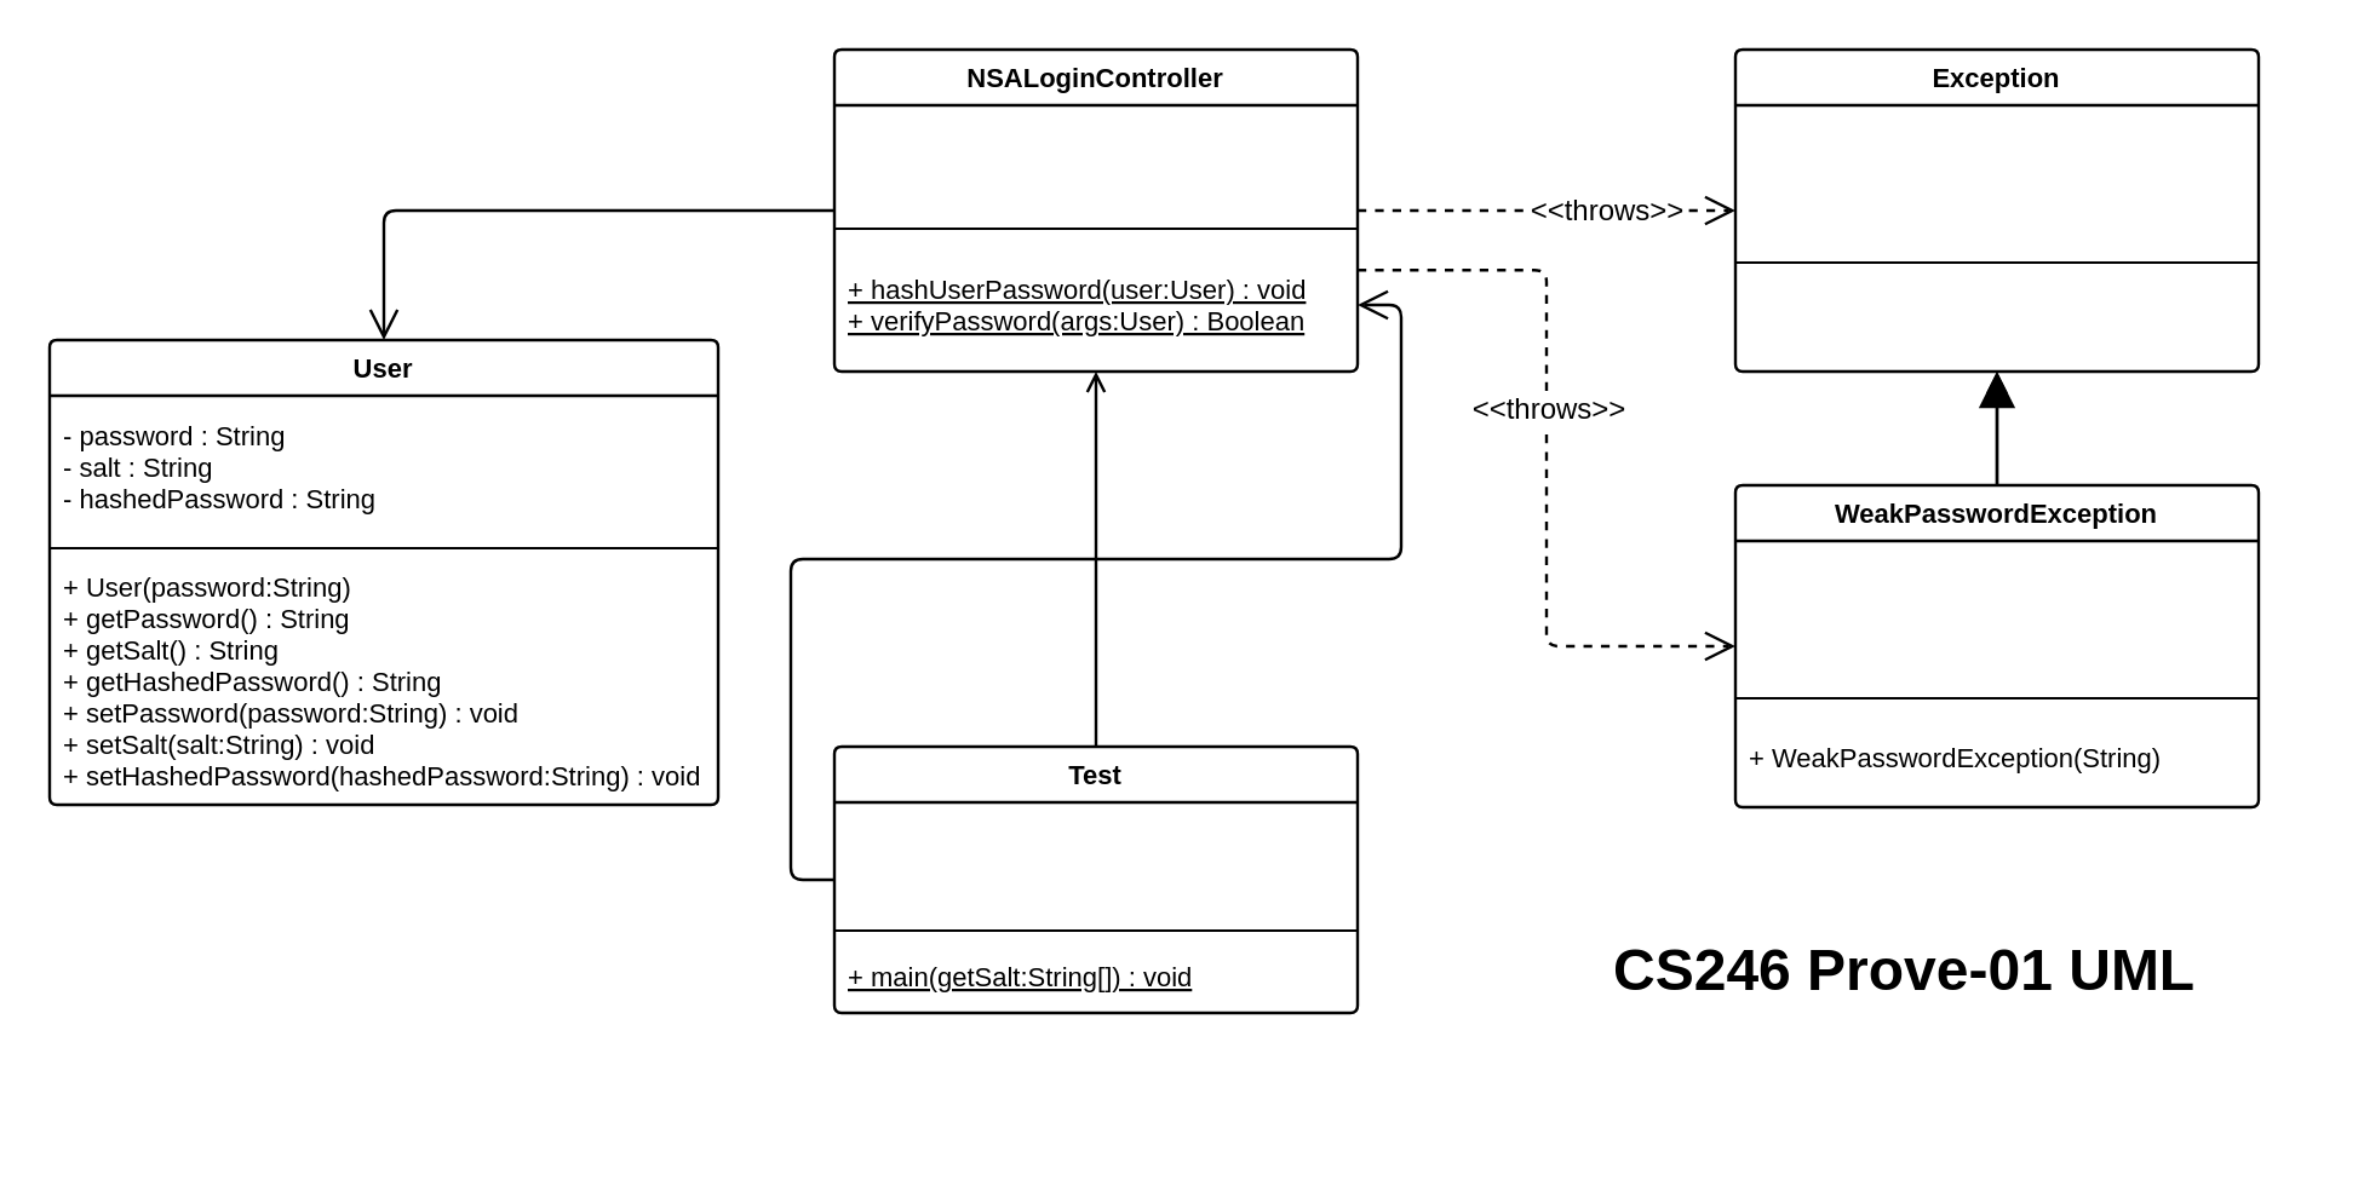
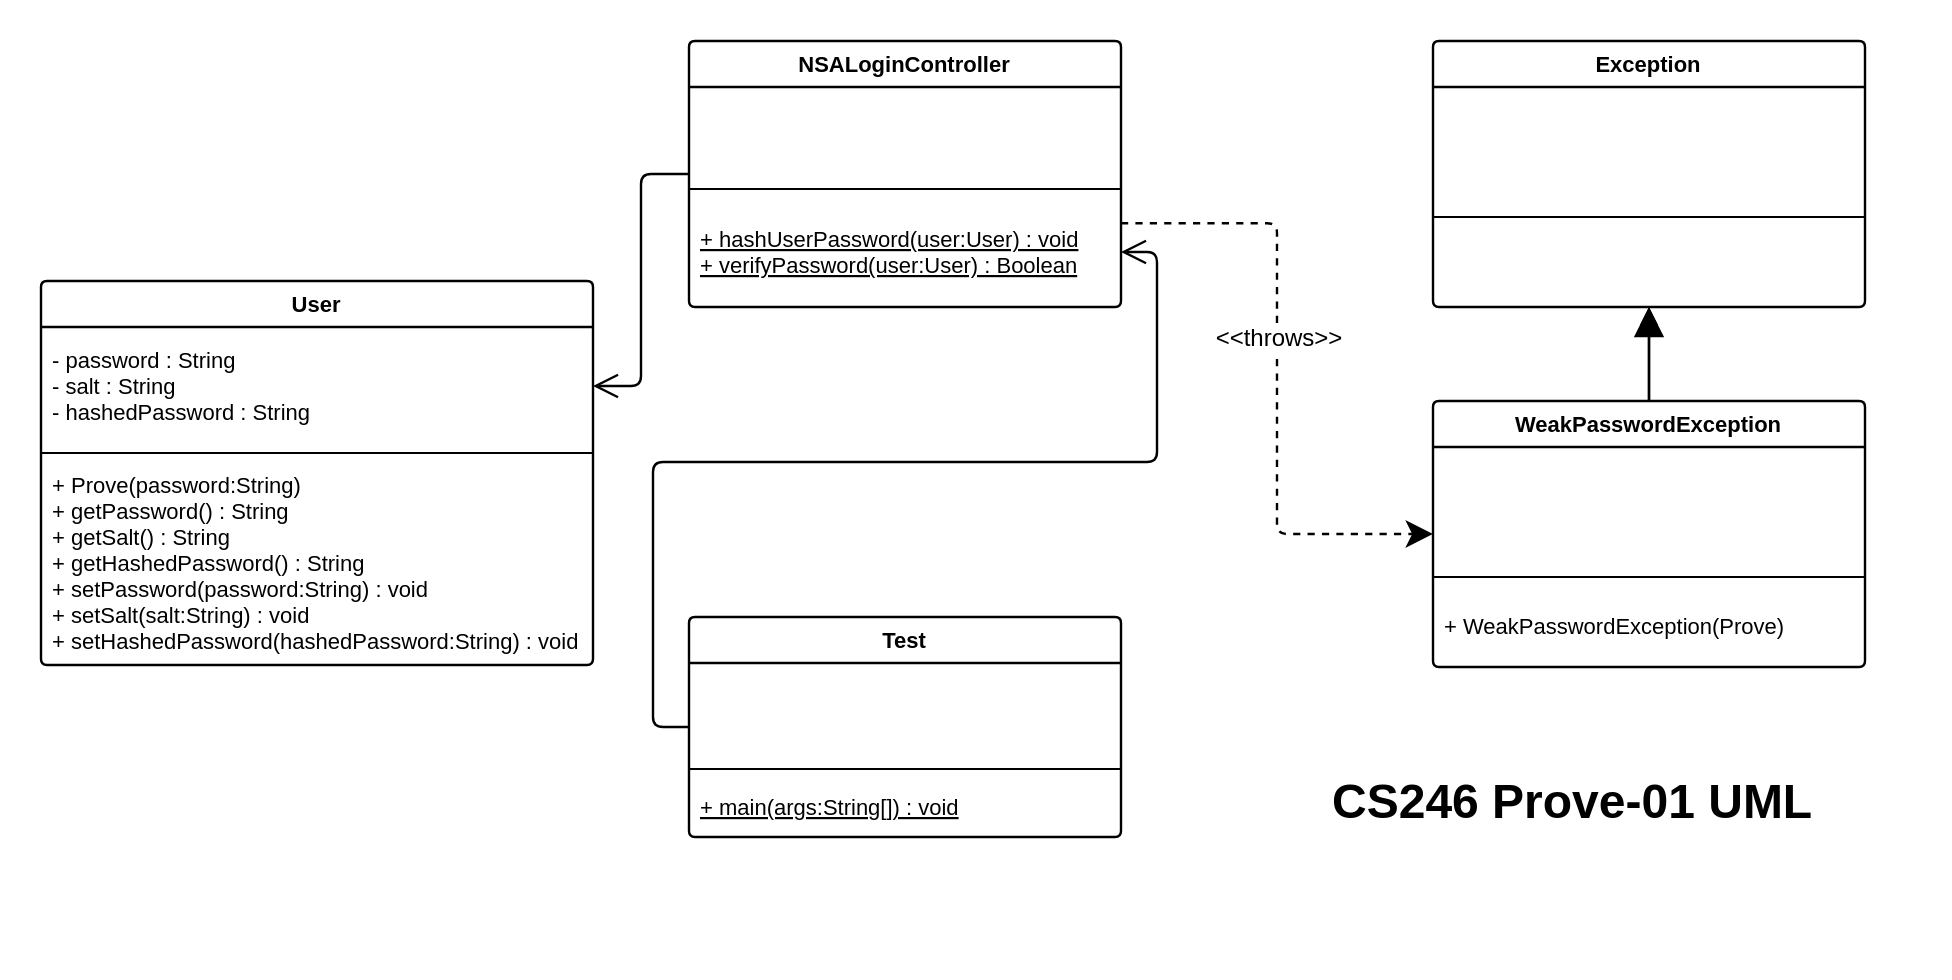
- <mxCell id="29" value="" style="html=1;jettySize=18;fontSize=11;strokeWidth=1.2;rounded=1;arcSize=10;edgeStyle=orthogonalEdgeStyle;startArrow=none;endArrow=open;endSize=10;exitX=-0.003;exitY=0.5;exitPerimeter=1;entryX=0.5;entryY=-0.003;entryPerimeter=1;" edge="1" parent="1" source="2" target="24"><mxGeometry width="100" height="100" relative="1" as="geometry" /></mxCell>
+ <mxCell id="29" value="" style="html=1;jettySize=18;fontSize=11;strokeWidth=1.2;rounded=1;arcSize=10;edgeStyle=orthogonalEdgeStyle;startArrow=none;endArrow=open;endSize=10;exitX=-0.003;exitY=0.5;exitPerimeter=1;" edge="1" parent="1" source="2" target="25"><mxGeometry width="100" height="100" relative="1" as="geometry" /></mxCell>
- <mxCell id="16" value="" style="html=1;jettySize=18;fontSize=11;dashed=1;strokeWidth=1.2;rounded=1;arcSize=10;edgeStyle=orthogonalEdgeStyle;startArrow=none;endArrow=open;endSize=10;exitX=1.003;exitY=0.5;exitPerimeter=1;entryX=-0.003;entryY=0.5;entryPerimeter=1;" edge="1" parent="1" source="2" target="6"><mxGeometry width="100" height="100" relative="1" as="geometry" /></mxCell>
- <mxCell id="17" value="&amp;lt;&amp;lt;throws&amp;gt;&amp;gt;" style="text;html=1;resizable=0;labelBackgroundColor=#ffffff;align=center;verticalAlign=middle;" vertex="1" parent="16"><mxGeometry x="0.312" relative="1" as="geometry" /></mxCell>
- <mxCell id="5" value="+ hashUserPassword(user:User) : void&#10;+ verifyPassword(args:User) : Boolean" style="part=1;resizeHeight=0;strokeColor=none;fillColor=none;align=left;verticalAlign=middle;spacingLeft=4;spacingRight=4;overflow=hidden;rotatable=0;points=[[0,0.5],[1,0.5]];portConstraint=eastwest;swimlaneFillColor=#ffffff;strokeOpacity=100;fontSize=11;fontColor=#000000;fontStyle=4;" vertex="1" parent="2"><mxGeometry y="78" width="216" height="55" as="geometry" /></mxCell>
+ <mxCell id="5" value="+ hashUserPassword(user:User) : void&#10;+ verifyPassword(user:User) : Boolean" style="part=1;resizeHeight=0;strokeColor=none;fillColor=none;align=left;verticalAlign=middle;spacingLeft=4;spacingRight=4;overflow=hidden;rotatable=0;points=[[0,0.5],[1,0.5]];portConstraint=eastwest;swimlaneFillColor=#ffffff;strokeOpacity=100;fontSize=11;fontColor=#000000;fontStyle=4;" vertex="1" parent="2"><mxGeometry y="78" width="216" height="55" as="geometry" /></mxCell>
- <mxCell id="30" value="" style="html=1;jettySize=18;fontSize=11;strokeWidth=1.2;rounded=1;arcSize=10;edgeStyle=orthogonalEdgeStyle;startArrow=none;endArrow=open;;exitX=0.5;exitY=-0.005;exitPerimeter=1;entryX=0.5;entryY=1.004;entryPerimeter=1;" edge="1" parent="1" source="20" target="2"><mxGeometry width="100" height="100" relative="1" as="geometry" /></mxCell>
- <mxCell id="27" value="+ User(password:String)&#10;+ getPassword() : String&#10;+ getSalt() : String&#10;+ getHashedPassword() : String&#10;+ setPassword(password:String) : void&#10;+ setSalt(salt:String) : void&#10;+ setHashedPassword(hashedPassword:String) : void" style="part=1;resizeHeight=0;strokeColor=none;fillColor=none;align=left;verticalAlign=middle;spacingLeft=4;spacingRight=4;overflow=hidden;rotatable=0;points=[[0,0.5],[1,0.5]];portConstraint=eastwest;swimlaneFillColor=#ffffff;strokeOpacity=100;fontSize=11;fontColor=#000000;" vertex="1" parent="24"><mxGeometry y="90" width="276" height="102" as="geometry" /></mxCell>
+ <mxCell id="27" value="+ Prove(password:String)&#10;+ getPassword() : String&#10;+ getSalt() : String&#10;+ getHashedPassword() : String&#10;+ setPassword(password:String) : void&#10;+ setSalt(salt:String) : void&#10;+ setHashedPassword(hashedPassword:String) : void" style="part=1;resizeHeight=0;strokeColor=none;fillColor=none;align=left;verticalAlign=middle;spacingLeft=4;spacingRight=4;overflow=hidden;rotatable=0;points=[[0,0.5],[1,0.5]];portConstraint=eastwest;swimlaneFillColor=#ffffff;strokeOpacity=100;fontSize=11;fontColor=#000000;" vertex="1" parent="24"><mxGeometry y="90" width="276" height="102" as="geometry" /></mxCell>
- <mxCell id="18" value="" style="html=1;jettySize=18;fontSize=11;dashed=1;strokeWidth=1.2;rounded=1;arcSize=10;edgeStyle=orthogonalEdgeStyle;startArrow=none;endArrow=open;endSize=10;exitX=1.003;exitY=0.686;exitPerimeter=1;entryX=-0.003;entryY=0.5;entryPerimeter=1;" edge="1" parent="1" source="2" target="10"><mxGeometry width="100" height="100" relative="1" as="geometry" /></mxCell>
+ <mxCell id="18" value="" style="html=1;jettySize=18;fontSize=11;dashed=1;strokeWidth=1.2;rounded=1;arcSize=10;edgeStyle=orthogonalEdgeStyle;startArrow=none;endArrow=classic;endSize=10;exitX=1.003;exitY=0.686;exitPerimeter=1;entryX=-0.003;entryY=0.5;entryPerimeter=1;" edge="1" parent="1" source="2" target="10"><mxGeometry width="100" height="100" relative="1" as="geometry" /></mxCell>
- <mxCell id="13" value="+ WeakPasswordException(String)" style="part=1;resizeHeight=0;strokeColor=none;fillColor=none;align=left;verticalAlign=middle;spacingLeft=4;spacingRight=4;overflow=hidden;rotatable=0;points=[[0,0.5],[1,0.5]];portConstraint=eastwest;swimlaneFillColor=#ffffff;strokeOpacity=100;fontSize=11;fontColor=#000000;" vertex="1" parent="10"><mxGeometry y="92" width="216" height="41" as="geometry" /></mxCell>
+ <mxCell id="13" value="+ WeakPasswordException(Prove)" style="part=1;resizeHeight=0;strokeColor=none;fillColor=none;align=left;verticalAlign=middle;spacingLeft=4;spacingRight=4;overflow=hidden;rotatable=0;points=[[0,0.5],[1,0.5]];portConstraint=eastwest;swimlaneFillColor=#ffffff;strokeOpacity=100;fontSize=11;fontColor=#000000;" vertex="1" parent="10"><mxGeometry y="92" width="216" height="41" as="geometry" /></mxCell>
- <mxCell id="23" value="+ main(getSalt:String[]) : void" style="part=1;resizeHeight=0;strokeColor=none;fillColor=none;align=left;verticalAlign=middle;spacingLeft=4;spacingRight=4;overflow=hidden;rotatable=0;points=[[0,0.5],[1,0.5]];portConstraint=eastwest;swimlaneFillColor=#ffffff;strokeOpacity=100;fontSize=11;fontColor=#000000;fontStyle=4;" vertex="1" parent="20"><mxGeometry y="80" width="216" height="30" as="geometry" /></mxCell>
+ <mxCell id="23" value="+ main(args:String[]) : void" style="part=1;resizeHeight=0;strokeColor=none;fillColor=none;align=left;verticalAlign=middle;spacingLeft=4;spacingRight=4;overflow=hidden;rotatable=0;points=[[0,0.5],[1,0.5]];portConstraint=eastwest;swimlaneFillColor=#ffffff;strokeOpacity=100;fontSize=11;fontColor=#000000;fontStyle=4;" vertex="1" parent="20"><mxGeometry y="80" width="216" height="30" as="geometry" /></mxCell>
